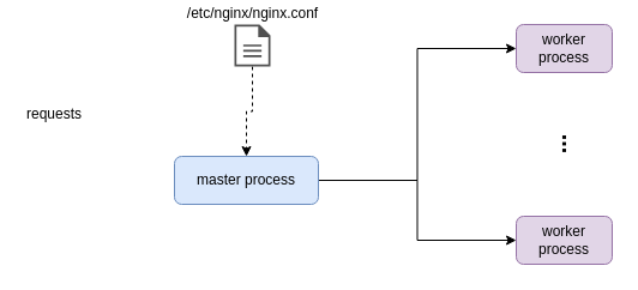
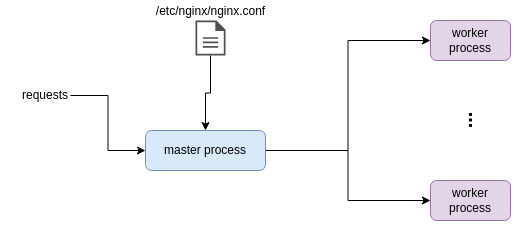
- <mxCell id="7" style="edgeStyle=orthogonalEdgeStyle;rounded=0;orthogonalLoop=1;jettySize=auto;html=1;entryX=0.5;entryY=0;entryDx=0;entryDy=0;dashed=1;" edge="1" parent="1" source="8" target="4"><mxGeometry relative="1" as="geometry" /></mxCell>
+ <mxCell id="7" style="edgeStyle=orthogonalEdgeStyle;rounded=0;orthogonalLoop=1;jettySize=auto;html=1;entryX=0.5;entryY=0;entryDx=0;entryDy=0;" edge="1" parent="1" source="8" target="4"><mxGeometry relative="1" as="geometry" /></mxCell>
+ <mxCell id="9" style="edgeStyle=orthogonalEdgeStyle;rounded=0;orthogonalLoop=1;jettySize=auto;html=1;entryX=0;entryY=0.5;entryDx=0;entryDy=0;fontSize=20;exitX=1;exitY=0.5;exitDx=0;exitDy=0;" edge="1" parent="1" source="10" target="4"><mxGeometry relative="1" as="geometry"><mxPoint x="80" y="90" as="sourcePoint" /></mxGeometry></mxCell>
